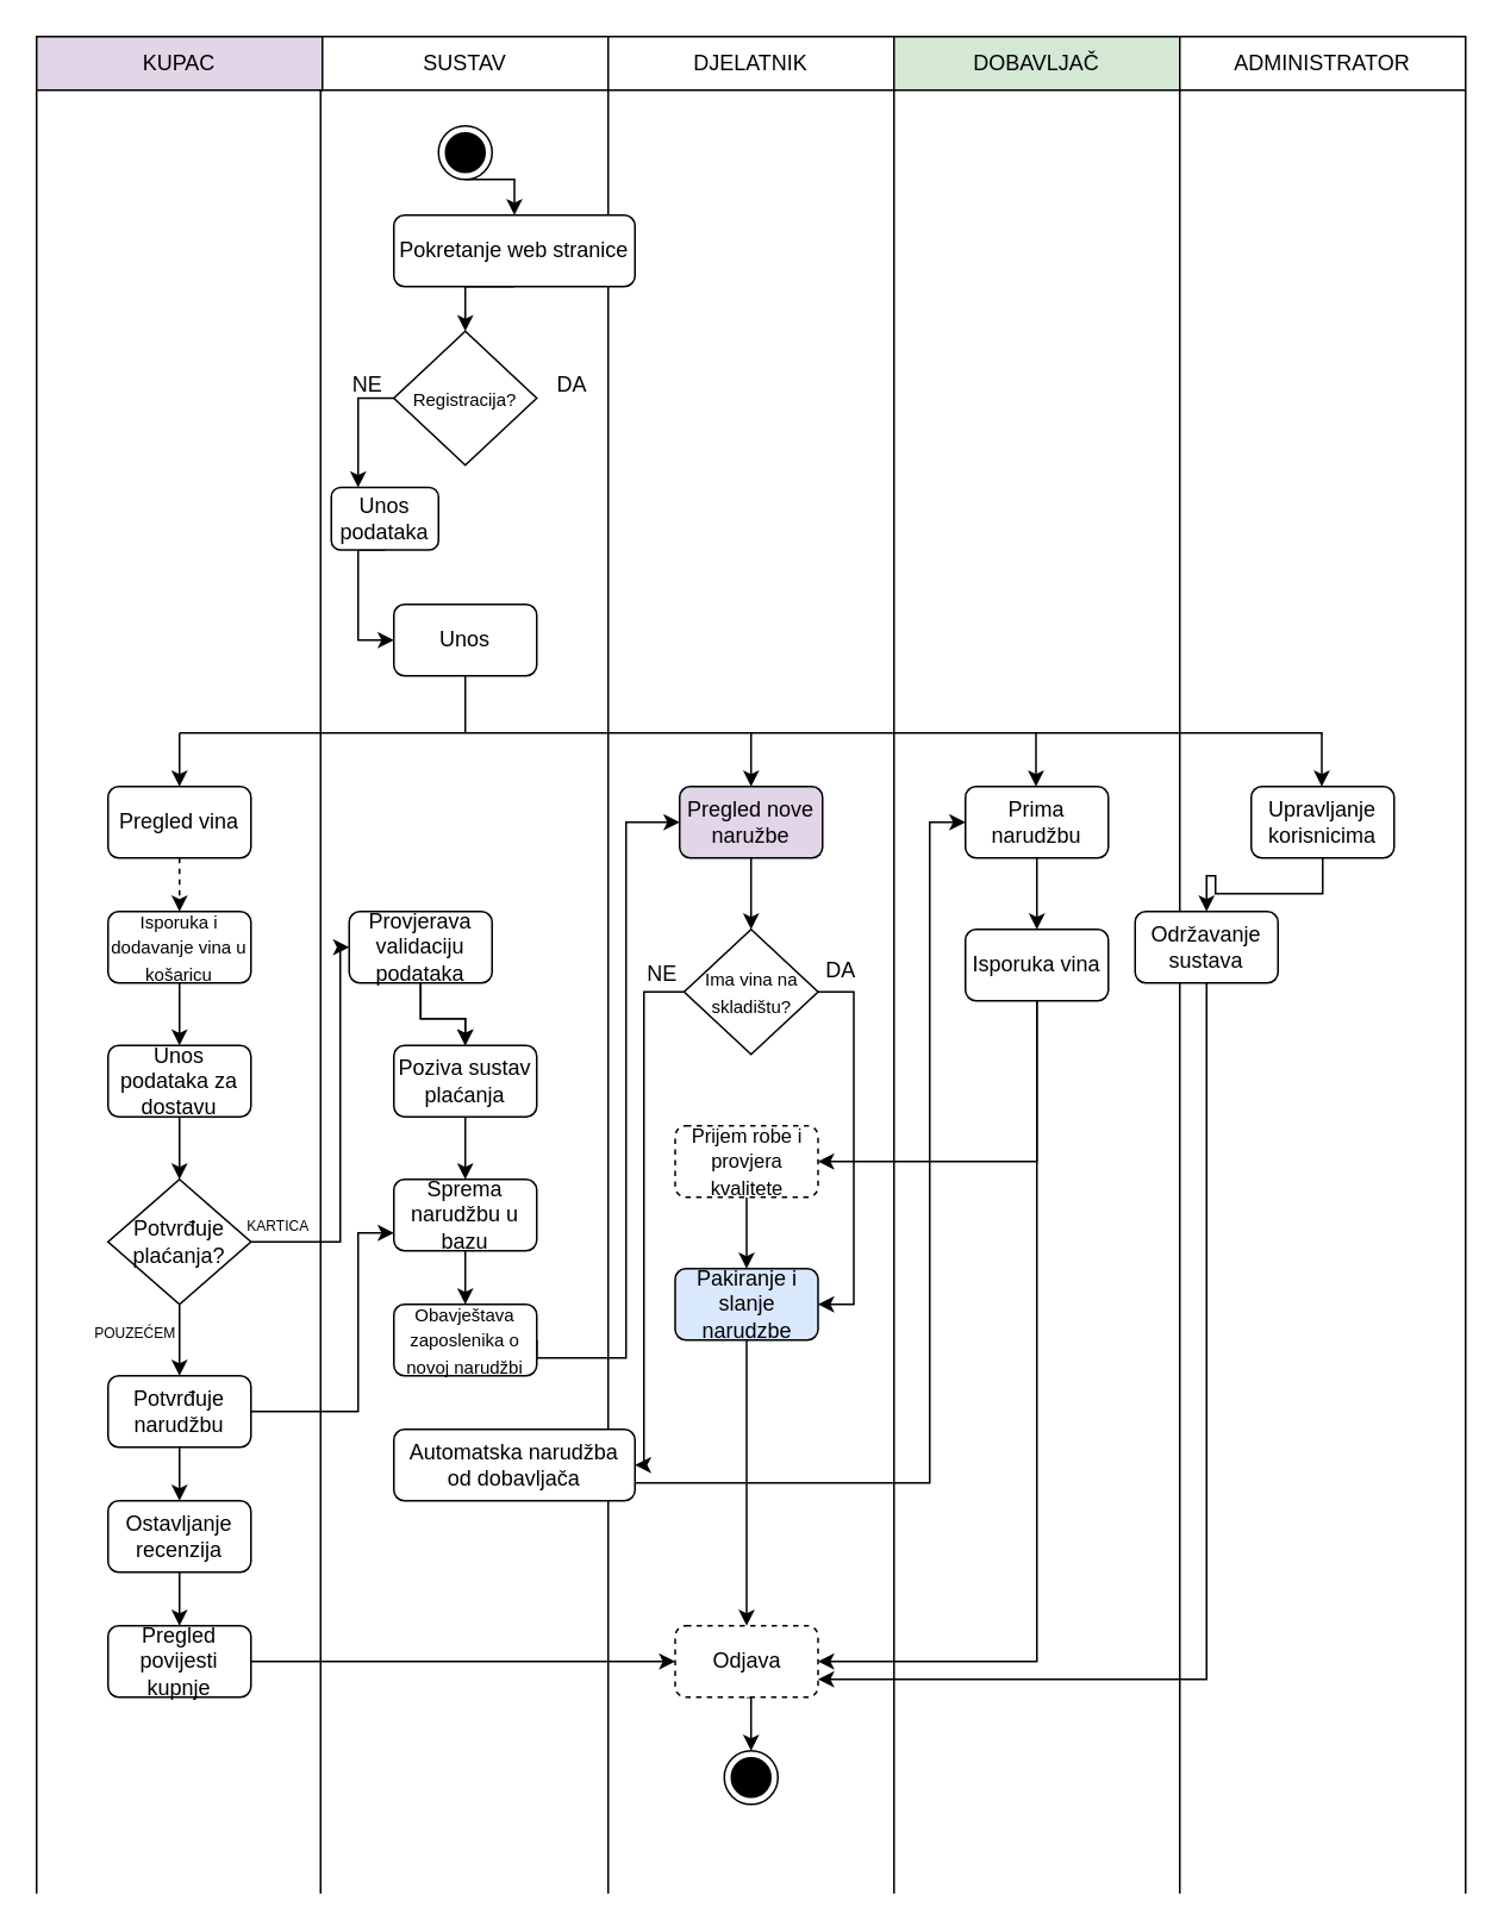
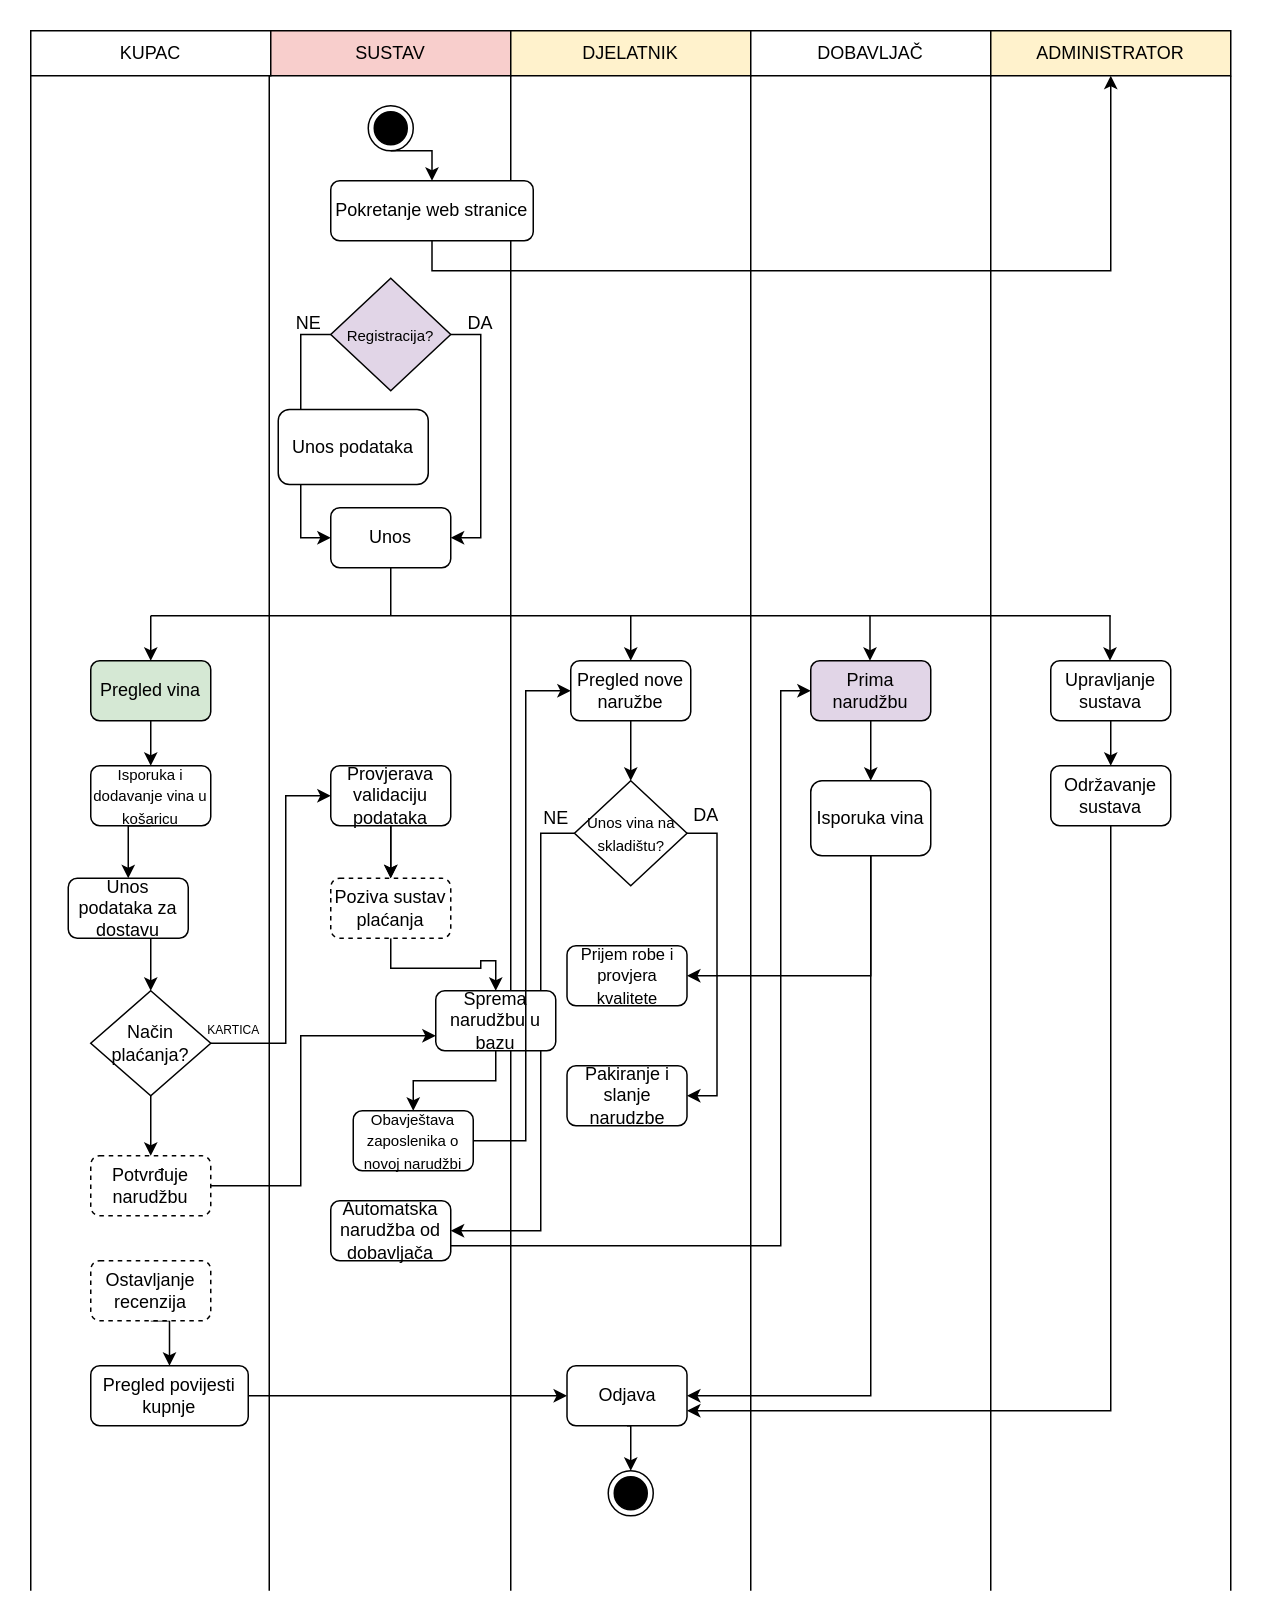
- <mxCell id="2" value="KUPAC" style="rounded=0;whiteSpace=wrap;html=1;fillColor=#e1d5e7;" parent="1" vertex="1"><mxGeometry width="160" height="30" as="geometry" x="20" y="20" /></mxCell>
+ <mxCell id="2" value="KUPAC" style="rounded=0;whiteSpace=wrap;html=1;" parent="1" vertex="1"><mxGeometry width="160" height="30" as="geometry" x="20" y="20" /></mxCell>
- <mxCell id="3" value="SUSTAV" style="rounded=0;whiteSpace=wrap;html=1;" parent="1" vertex="1"><mxGeometry x="180" width="160" height="30" as="geometry" y="20" /></mxCell>
+ <mxCell id="3" value="SUSTAV" style="rounded=0;whiteSpace=wrap;html=1;fillColor=#f8cecc;" parent="1" vertex="1"><mxGeometry x="180" width="160" height="30" as="geometry" y="20" /></mxCell>
- <mxCell id="4" value="DJELATNIK" style="rounded=0;whiteSpace=wrap;html=1;" parent="1" vertex="1"><mxGeometry x="340" width="160" height="30" as="geometry" y="20" /></mxCell>
+ <mxCell id="4" value="DJELATNIK" style="rounded=0;whiteSpace=wrap;html=1;fillColor=#fff2cc;" parent="1" vertex="1"><mxGeometry x="340" width="160" height="30" as="geometry" y="20" /></mxCell>
- <mxCell id="5" value="DOBAVLJAČ" style="rounded=0;whiteSpace=wrap;html=1;fillColor=#d5e8d4;" parent="1" vertex="1"><mxGeometry x="500" width="160" height="30" as="geometry" y="20" /></mxCell>
+ <mxCell id="5" value="DOBAVLJAČ" style="rounded=0;whiteSpace=wrap;html=1;" parent="1" vertex="1"><mxGeometry x="500" width="160" height="30" as="geometry" y="20" /></mxCell>
- <mxCell id="43" value="ADMINISTRATOR" style="rounded=0;whiteSpace=wrap;html=1;" parent="1" vertex="1"><mxGeometry x="660" width="160" height="30" as="geometry" y="20" /></mxCell>
+ <mxCell id="43" value="ADMINISTRATOR" style="rounded=0;whiteSpace=wrap;html=1;fillColor=#fff2cc;" parent="1" vertex="1"><mxGeometry x="660" width="160" height="30" as="geometry" y="20" /></mxCell>
- <mxCell id="47" style="edgeStyle=orthogonalEdgeStyle;rounded=0;orthogonalLoop=1;jettySize=auto;html=1;exitX=0.5;exitY=1;exitDx=0;exitDy=0;entryX=0;entryY=0.5;entryDx=0;entryDy=0;" parent="1" source="48" target="51" edge="1"><mxGeometry relative="1" as="geometry" /></mxCell>
+ <mxCell id="47" style="edgeStyle=orthogonalEdgeStyle;rounded=0;orthogonalLoop=1;jettySize=auto;html=1;exitX=0.5;exitY=1;exitDx=0;exitDy=0;" parent="1" source="48" target="43" edge="1"><mxGeometry relative="1" as="geometry" /></mxCell>
- <mxCell id="51" value="&lt;font style=&quot;font-size: 10px;&quot;&gt;Registracija?&lt;/font&gt;" style="rhombus;whiteSpace=wrap;html=1;direction=south;" parent="1" vertex="1"><mxGeometry x="220" y="185" width="80" height="75" as="geometry" /></mxCell>
+ <mxCell id="51" value="&lt;font style=&quot;font-size: 10px;&quot;&gt;Registracija?&lt;/font&gt;" style="rhombus;whiteSpace=wrap;html=1;direction=south;fillColor=#e1d5e7;" parent="1" vertex="1"><mxGeometry x="220" y="185" width="80" height="75" as="geometry" /></mxCell>
+ <mxCell id="50" style="edgeStyle=orthogonalEdgeStyle;rounded=0;orthogonalLoop=1;jettySize=auto;html=1;exitX=0.5;exitY=0;exitDx=0;exitDy=0;entryX=1;entryY=0.5;entryDx=0;entryDy=0;" parent="1" source="51" target="52" edge="1"><mxGeometry relative="1" as="geometry"><Array as="points"><mxPoint x="320" y="223" /><mxPoint x="320" y="358" /></Array></mxGeometry></mxCell>
- <mxCell id="54" value="Unos podataka" style="rounded=1;whiteSpace=wrap;html=1;" parent="1" vertex="1"><mxGeometry x="185" y="272.5" width="60" height="35" as="geometry" /></mxCell>
+ <mxCell id="54" value="Unos podataka" style="rounded=1;whiteSpace=wrap;html=1;" parent="1" vertex="1"><mxGeometry x="185" y="272.5" width="100" height="50" as="geometry" /></mxCell>
- <mxCell id="12" value="&lt;font&gt;Pregled vina&lt;/font&gt;" style="rounded=1;whiteSpace=wrap;html=1;" parent="1" vertex="1"><mxGeometry x="60" y="440" width="80" height="40" as="geometry" /></mxCell>
+ <mxCell id="12" value="&lt;font&gt;Pregled vina&lt;/font&gt;" style="rounded=1;whiteSpace=wrap;html=1;fillColor=#d5e8d4;" parent="1" vertex="1"><mxGeometry x="60" y="440" width="80" height="40" as="geometry" /></mxCell>
- <mxCell id="23" value="Pregled nove naružbe" style="rounded=1;whiteSpace=wrap;html=1;fillColor=#e1d5e7;" parent="1" vertex="1"><mxGeometry x="380" y="440" width="80" height="40" as="geometry" /></mxCell>
+ <mxCell id="23" value="Pregled nove naružbe" style="rounded=1;whiteSpace=wrap;html=1;" parent="1" vertex="1"><mxGeometry x="380" y="440" width="80" height="40" as="geometry" /></mxCell>
- <mxCell id="32" value="Prima narudžbu" style="rounded=1;whiteSpace=wrap;html=1;" parent="1" vertex="1"><mxGeometry x="540" y="440" width="80" height="40" as="geometry" /></mxCell>
+ <mxCell id="32" value="Prima narudžbu" style="rounded=1;whiteSpace=wrap;html=1;fillColor=#e1d5e7;" parent="1" vertex="1"><mxGeometry x="540" y="440" width="80" height="40" as="geometry" /></mxCell>
- <mxCell id="46" value="Upravljanje korisnicima" style="rounded=1;whiteSpace=wrap;html=1;" parent="1" vertex="1"><mxGeometry x="700" y="440" width="80" height="40" as="geometry" /></mxCell>
+ <mxCell id="46" value="Upravljanje sustava" style="rounded=1;whiteSpace=wrap;html=1;" parent="1" vertex="1"><mxGeometry x="700" y="440" width="80" height="40" as="geometry" /></mxCell>
- <mxCell id="11" style="edgeStyle=orthogonalEdgeStyle;rounded=0;orthogonalLoop=1;jettySize=auto;html=1;exitX=0.5;exitY=1;exitDx=0;exitDy=0;entryX=0.5;entryY=0;entryDx=0;entryDy=0;dashed=1;" parent="1" source="12" target="14" edge="1"><mxGeometry relative="1" as="geometry" /></mxCell>
+ <mxCell id="11" style="edgeStyle=orthogonalEdgeStyle;rounded=0;orthogonalLoop=1;jettySize=auto;html=1;exitX=0.5;exitY=1;exitDx=0;exitDy=0;entryX=0.5;entryY=0;entryDx=0;entryDy=0;" parent="1" source="12" target="14" edge="1"><mxGeometry relative="1" as="geometry" /></mxCell>
- <mxCell id="38" value="Provjerava validaciju podataka" style="rounded=1;whiteSpace=wrap;html=1;" parent="1" vertex="1"><mxGeometry x="195" y="510" width="80" height="40" as="geometry" /></mxCell>
+ <mxCell id="38" value="Provjerava validaciju podataka" style="rounded=1;whiteSpace=wrap;html=1;" parent="1" vertex="1"><mxGeometry x="220" y="510" width="80" height="40" as="geometry" /></mxCell>
- <mxCell id="64" value="Održavanje sustava" style="rounded=1;whiteSpace=wrap;html=1;" parent="1" vertex="1"><mxGeometry x="635" y="510" width="80" height="40" as="geometry" /></mxCell>
+ <mxCell id="64" value="Održavanje sustava" style="rounded=1;whiteSpace=wrap;html=1;" parent="1" vertex="1"><mxGeometry x="700" y="510" width="80" height="40" as="geometry" /></mxCell>
- <mxCell id="35" value="Isporuka vina" style="rounded=1;whiteSpace=wrap;html=1;" parent="1" vertex="1"><mxGeometry x="540" y="520" width="80" height="40" as="geometry" /></mxCell>
+ <mxCell id="35" value="Isporuka vina" style="rounded=1;whiteSpace=wrap;html=1;" parent="1" vertex="1"><mxGeometry x="540" y="520" width="80" height="50" as="geometry" /></mxCell>
- <mxCell id="28" value="&lt;font style=&quot;font-size: 10px;&quot;&gt;Ima vina na skladištu?&lt;/font&gt;" style="rhombus;whiteSpace=wrap;html=1;" parent="1" vertex="1"><mxGeometry x="382.5" y="520" width="75" height="70" as="geometry" /></mxCell>
+ <mxCell id="28" value="&lt;font style=&quot;font-size: 10px;&quot;&gt;Unos vina na skladištu?&lt;/font&gt;" style="rhombus;whiteSpace=wrap;html=1;" parent="1" vertex="1"><mxGeometry x="382.5" y="520" width="75" height="70" as="geometry" /></mxCell>
- <mxCell id="16" value="Unos podataka za dostavu" style="rounded=1;whiteSpace=wrap;html=1;" parent="1" vertex="1"><mxGeometry x="60" y="585" width="80" height="40" as="geometry" /></mxCell>
+ <mxCell id="16" value="Unos podataka za dostavu" style="rounded=1;whiteSpace=wrap;html=1;" parent="1" vertex="1"><mxGeometry x="45" y="585" width="80" height="40" as="geometry" /></mxCell>
- <mxCell id="21" value="Poziva sustav plaćanja" style="rounded=1;whiteSpace=wrap;html=1;" parent="1" vertex="1"><mxGeometry x="220" y="585" width="80" height="40" as="geometry" /></mxCell>
+ <mxCell id="21" value="Poziva sustav plaćanja" style="rounded=1;whiteSpace=wrap;html=1;dashed=1;" parent="1" vertex="1"><mxGeometry x="220" y="585" width="80" height="40" as="geometry" /></mxCell>
- <mxCell id="74" value="&lt;font style=&quot;font-size: 11px;&quot;&gt;Prijem robe i provjera kvalitete&lt;/font&gt;" style="rounded=1;whiteSpace=wrap;html=1;dashed=1;" parent="1" vertex="1"><mxGeometry x="377.5" y="630" width="80" height="40" as="geometry" /></mxCell>
+ <mxCell id="74" value="&lt;font style=&quot;font-size: 11px;&quot;&gt;Prijem robe i provjera kvalitete&lt;/font&gt;" style="rounded=1;whiteSpace=wrap;html=1;" parent="1" vertex="1"><mxGeometry x="377.5" y="630" width="80" height="40" as="geometry" /></mxCell>
- <mxCell id="40" value="Sprema narudžbu u bazu" style="rounded=1;whiteSpace=wrap;html=1;" parent="1" vertex="1"><mxGeometry x="220" y="660" width="80" height="40" as="geometry" /></mxCell>
+ <mxCell id="40" value="Sprema narudžbu u bazu" style="rounded=1;whiteSpace=wrap;html=1;" parent="1" vertex="1"><mxGeometry x="290" y="660" width="80" height="40" as="geometry" /></mxCell>
- <mxCell id="73" style="edgeStyle=orthogonalEdgeStyle;rounded=0;orthogonalLoop=1;jettySize=auto;html=1;exitX=0.5;exitY=1;exitDx=0;exitDy=0;entryX=0.5;entryY=0;entryDx=0;entryDy=0;" edge="1" parent="1" source="74" target="25"><mxGeometry relative="1" as="geometry" /></mxCell>
- <mxCell id="67" value="Potvrđuje plaćanja?" style="rhombus;whiteSpace=wrap;html=1;" parent="1" vertex="1"><mxGeometry x="60" y="660" width="80" height="70" as="geometry" /></mxCell>
+ <mxCell id="67" value="Način plaćanja?" style="rhombus;whiteSpace=wrap;html=1;" parent="1" vertex="1"><mxGeometry x="60" y="660" width="80" height="70" as="geometry" /></mxCell>
- <mxCell id="25" value="Pakiranje i slanje narudzbe" style="rounded=1;whiteSpace=wrap;html=1;fillColor=#dae8fc;" parent="1" vertex="1"><mxGeometry x="377.5" y="710" width="80" height="40" as="geometry" /></mxCell>
+ <mxCell id="25" value="Pakiranje i slanje narudzbe" style="rounded=1;whiteSpace=wrap;html=1;" parent="1" vertex="1"><mxGeometry x="377.5" y="710" width="80" height="40" as="geometry" /></mxCell>
- <mxCell id="68" value="&lt;font style=&quot;font-size: 8px;&quot;&gt;POUZEĆEM&lt;/font&gt;" style="text;html=1;align=center;verticalAlign=middle;resizable=0;points=[];autosize=1;strokeColor=none;fillColor=none;" parent="1" vertex="1"><mxGeometry x="40" y="730" width="70" height="30" as="geometry" /></mxCell>
- <mxCell id="42" value="&lt;font style=&quot;font-size: 10px;&quot;&gt;Obavještava zaposlenika o novoj narudžbi&lt;/font&gt;" style="rounded=1;whiteSpace=wrap;html=1;" parent="1" vertex="1"><mxGeometry x="220" y="730" width="80" height="40" as="geometry" /></mxCell>
+ <mxCell id="42" value="&lt;font style=&quot;font-size: 10px;&quot;&gt;Obavještava zaposlenika o novoj narudžbi&lt;/font&gt;" style="rounded=1;whiteSpace=wrap;html=1;" parent="1" vertex="1"><mxGeometry x="235" y="740" width="80" height="40" as="geometry" /></mxCell>
- <mxCell id="19" value="Potvrđuje narudžbu" style="rounded=1;whiteSpace=wrap;html=1;" parent="1" vertex="1"><mxGeometry x="60" y="770" width="80" height="40" as="geometry" /></mxCell>
+ <mxCell id="19" value="Potvrđuje narudžbu" style="rounded=1;whiteSpace=wrap;html=1;dashed=1;" parent="1" vertex="1"><mxGeometry x="60" y="770" width="80" height="40" as="geometry" /></mxCell>
- <mxCell id="81" value="Automatska narudžba od dobavljača" style="rounded=1;whiteSpace=wrap;html=1;" vertex="1" parent="1"><mxGeometry x="220" y="800" width="135" height="40" as="geometry" /></mxCell>
+ <mxCell id="81" value="Automatska narudžba od dobavljača" style="rounded=1;whiteSpace=wrap;html=1;" vertex="1" parent="1"><mxGeometry x="220" y="800" width="80" height="40" as="geometry" /></mxCell>
- <mxCell id="18" style="edgeStyle=orthogonalEdgeStyle;rounded=0;orthogonalLoop=1;jettySize=auto;html=1;exitX=0.5;exitY=1;exitDx=0;exitDy=0;entryX=0.5;entryY=0;entryDx=0;entryDy=0;" parent="1" source="19" target="76" edge="1"><mxGeometry relative="1" as="geometry" /></mxCell>
- <mxCell id="24" style="edgeStyle=orthogonalEdgeStyle;rounded=0;orthogonalLoop=1;jettySize=auto;html=1;exitX=0.5;exitY=1;exitDx=0;exitDy=0;entryX=0.5;entryY=0;entryDx=0;entryDy=0;" parent="1" source="25" target="30" edge="1"><mxGeometry relative="1" as="geometry" /></mxCell>
- <mxCell id="76" value="Ostavljanje recenzija" style="rounded=1;whiteSpace=wrap;html=1;" parent="1" vertex="1"><mxGeometry x="60" y="840" width="80" height="40" as="geometry" /></mxCell>
+ <mxCell id="76" value="Ostavljanje recenzija" style="rounded=1;whiteSpace=wrap;html=1;dashed=1;" parent="1" vertex="1"><mxGeometry x="60" y="840" width="80" height="40" as="geometry" /></mxCell>
- <mxCell id="78" value="Pregled povijesti kupnje" style="rounded=1;whiteSpace=wrap;html=1;" parent="1" vertex="1"><mxGeometry x="60" y="910" width="80" height="40" as="geometry" /></mxCell>
+ <mxCell id="78" value="Pregled povijesti kupnje" style="rounded=1;whiteSpace=wrap;html=1;" parent="1" vertex="1"><mxGeometry x="60" y="910" width="105" height="40" as="geometry" /></mxCell>
- <mxCell id="30" value="Odjava" style="rounded=1;whiteSpace=wrap;html=1;dashed=1;" parent="1" vertex="1"><mxGeometry x="377.5" y="910" width="80" height="40" as="geometry" /></mxCell>
+ <mxCell id="30" value="Odjava" style="rounded=1;whiteSpace=wrap;html=1;" parent="1" vertex="1"><mxGeometry x="377.5" y="910" width="80" height="40" as="geometry" /></mxCell>
